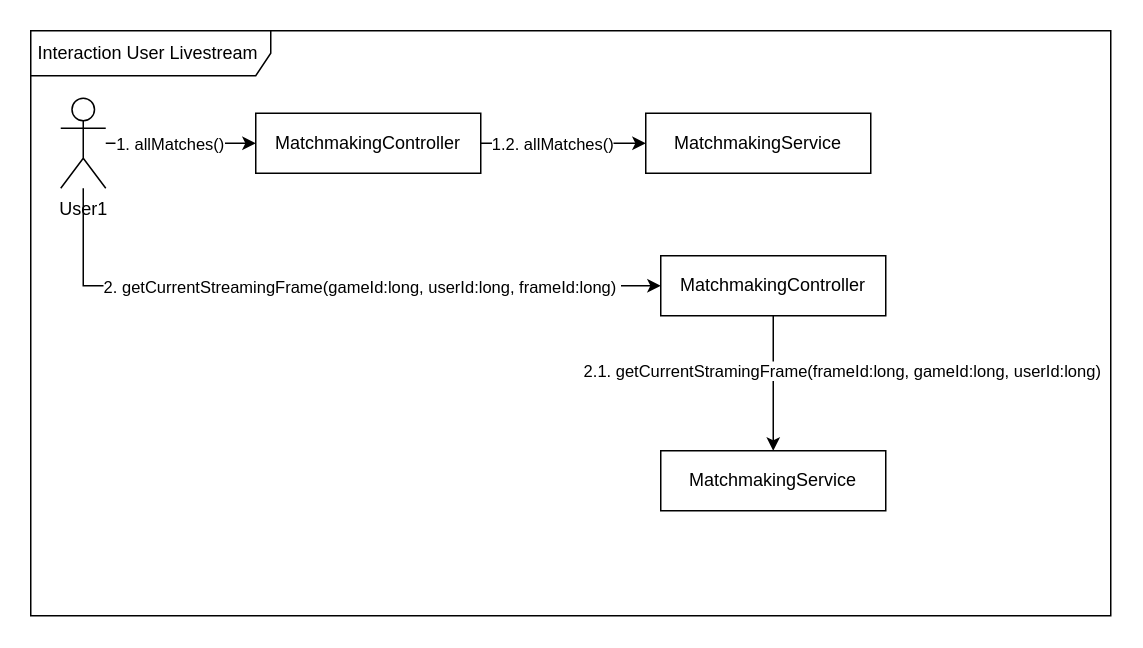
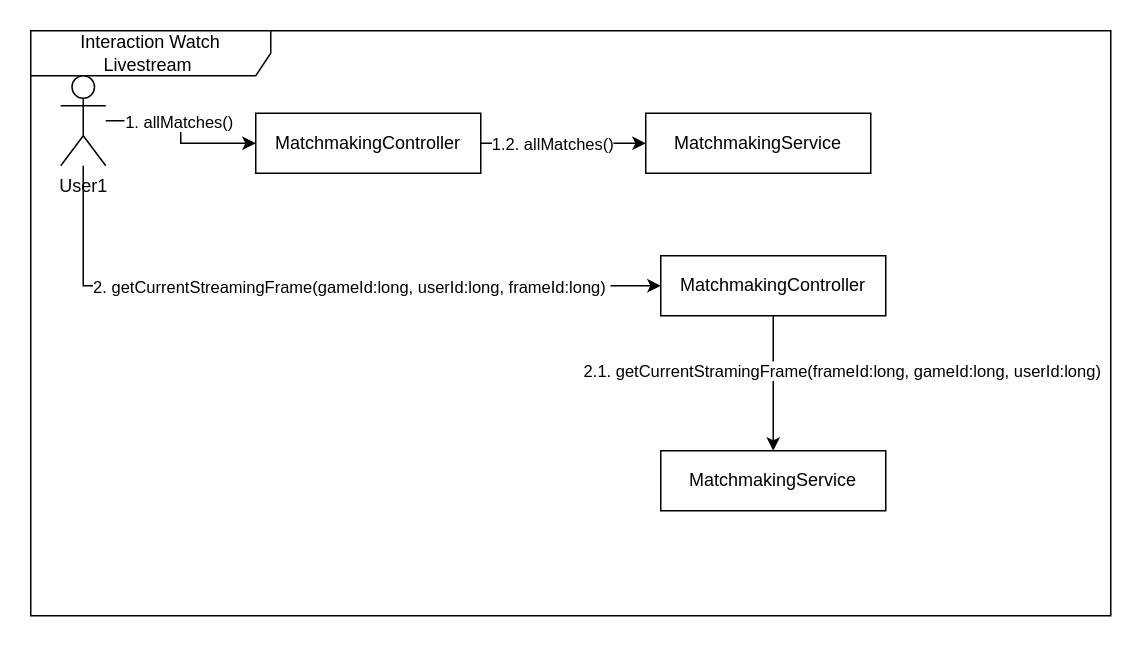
- <mxCell id="2" value="Interaction User Livestream&amp;nbsp;" style="shape=umlFrame;whiteSpace=wrap;html=1;pointerEvents=0;recursiveResize=0;container=1;collapsible=0;width=160;" vertex="1" parent="1"><mxGeometry x="20" y="20" width="720" height="390" as="geometry" /></mxCell>
+ <mxCell id="2" value="Interaction Watch Livestream&amp;nbsp;" style="shape=umlFrame;whiteSpace=wrap;html=1;pointerEvents=0;recursiveResize=0;container=1;collapsible=0;width=160;" vertex="1" parent="1"><mxGeometry x="20" y="20" width="720" height="390" as="geometry" /></mxCell>
- <mxCell id="14" value="User1" style="shape=umlActor;verticalLabelPosition=bottom;verticalAlign=top;html=1;" vertex="1" parent="2"><mxGeometry x="20" y="45" width="30" height="60" as="geometry" /></mxCell>
+ <mxCell id="14" value="User1" style="shape=umlActor;verticalLabelPosition=bottom;verticalAlign=top;html=1;" vertex="1" parent="2"><mxGeometry x="20" y="30" width="30" height="60" as="geometry" /></mxCell>
